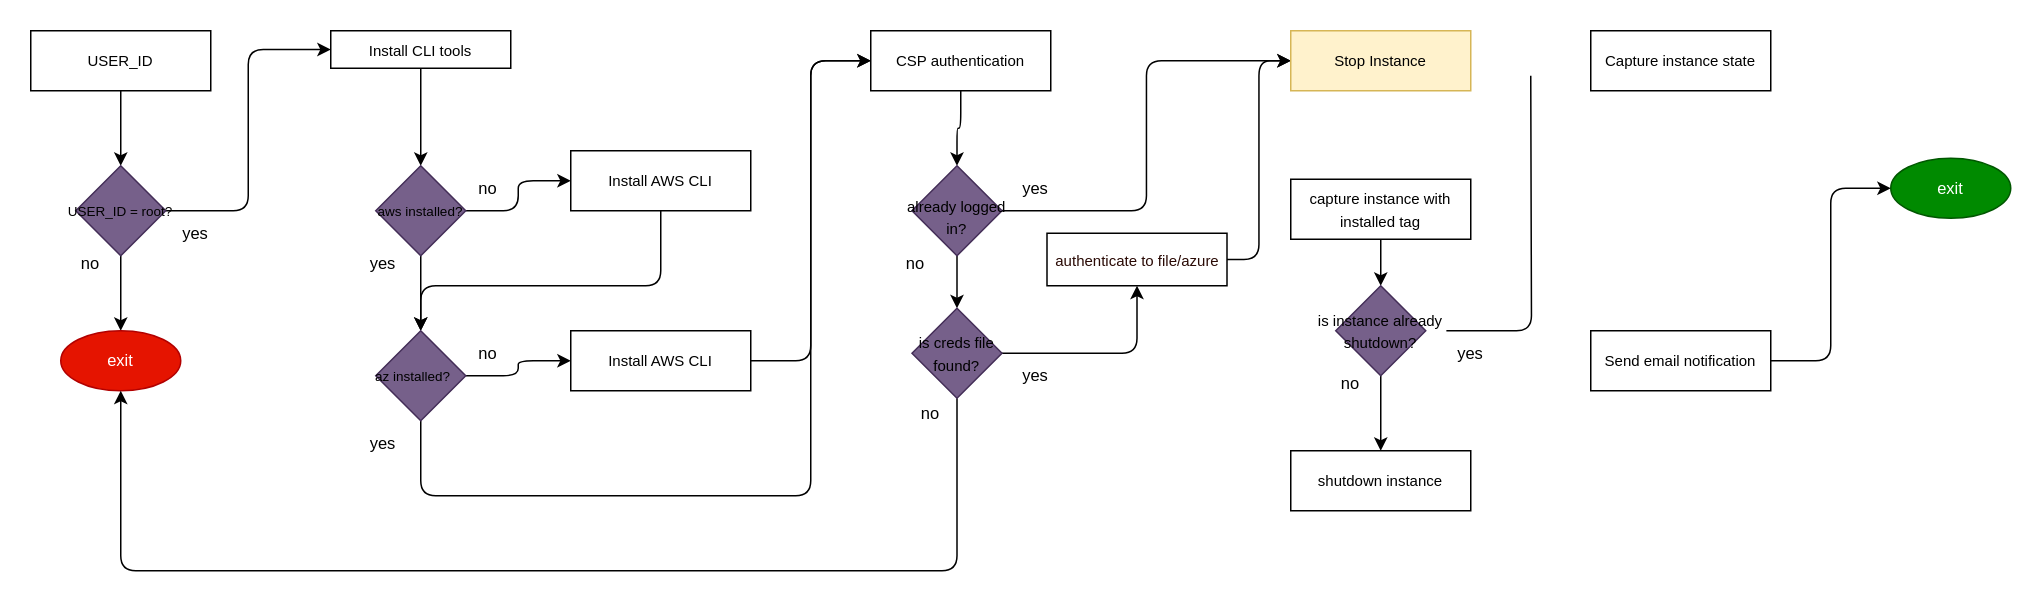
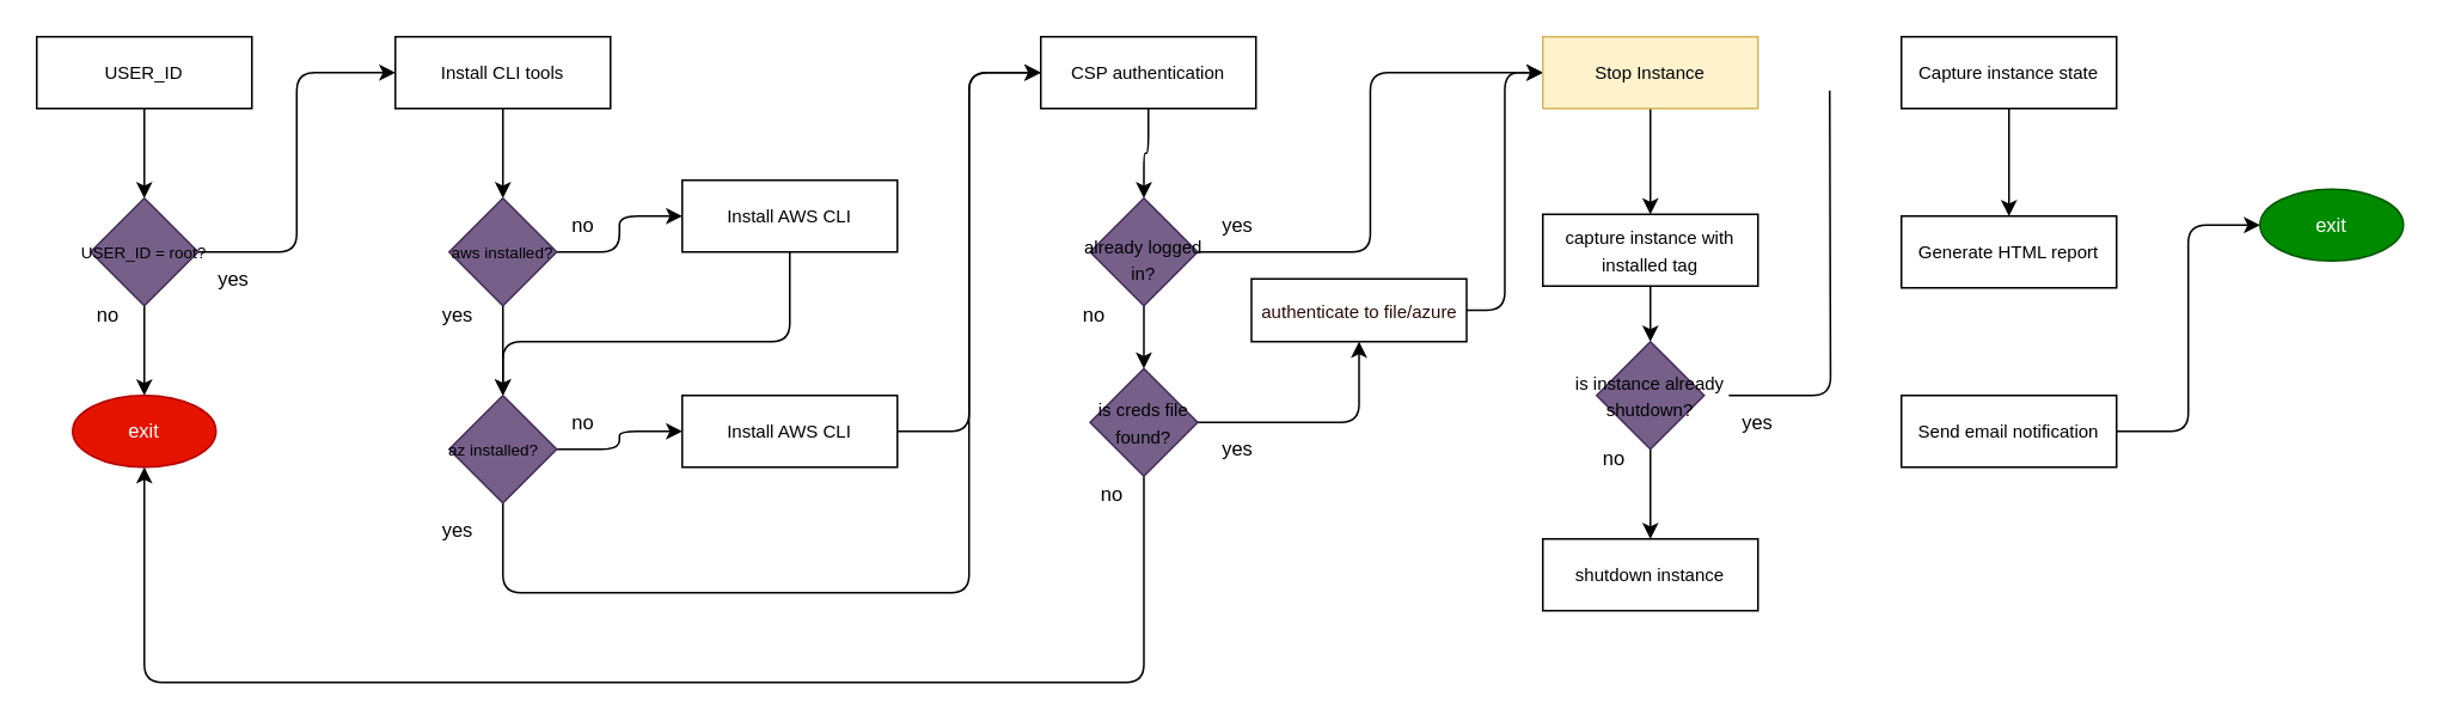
- <mxCell id="10" value="&lt;font style=&quot;font-size: 10px;&quot;&gt;Install CLI tools&lt;/font&gt;" style="rounded=0;whiteSpace=wrap;html=1;" parent="1" vertex="1"><mxGeometry x="220" y="20" width="120" height="25" as="geometry" /></mxCell>
+ <mxCell id="10" value="&lt;font style=&quot;font-size: 10px;&quot;&gt;Install CLI tools&lt;/font&gt;" style="rounded=0;whiteSpace=wrap;html=1;" parent="1" vertex="1"><mxGeometry x="220" y="20" width="120" height="40" as="geometry" /></mxCell>
+ <mxCell id="41" style="edgeStyle=none;html=1;entryX=0.5;entryY=0;entryDx=0;entryDy=0;" parent="1" source="42" target="48" edge="1"><mxGeometry relative="1" as="geometry" /></mxCell>
+ <mxCell id="54" style="edgeStyle=orthogonalEdgeStyle;html=1;entryX=0.5;entryY=0;entryDx=0;entryDy=0;endArrow=classic;endFill=1;" parent="1" source="55" target="58" edge="1"><mxGeometry relative="1" as="geometry" /></mxCell>
+ <mxCell id="58" value="&lt;font style=&quot;font-size: 10px;&quot;&gt;Generate HTML report&lt;/font&gt;" style="rounded=0;whiteSpace=wrap;html=1;" parent="1" vertex="1"><mxGeometry x="1060" y="120" width="120" height="40" as="geometry" /></mxCell>
